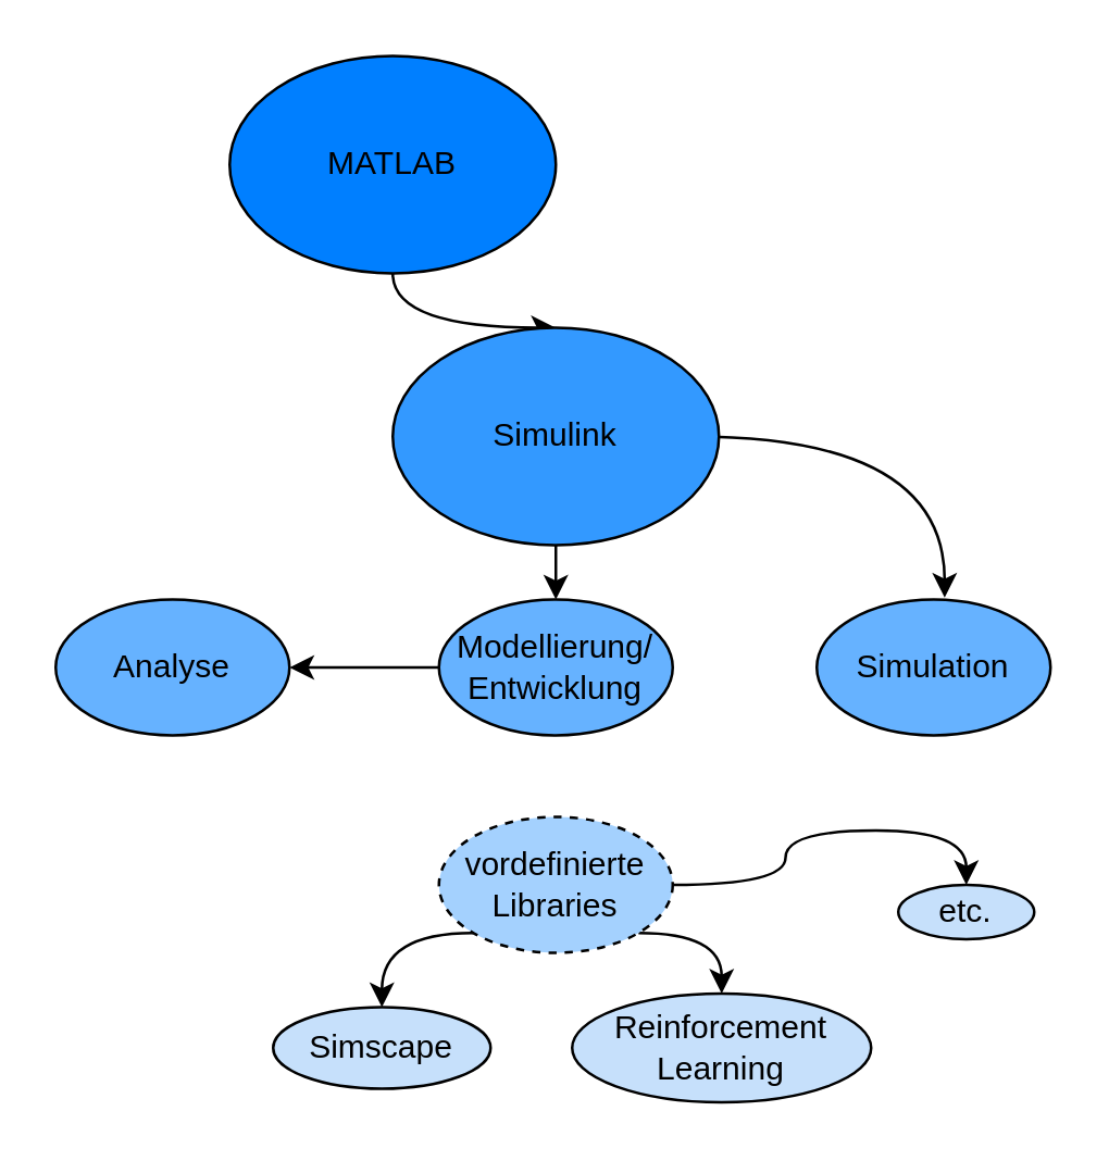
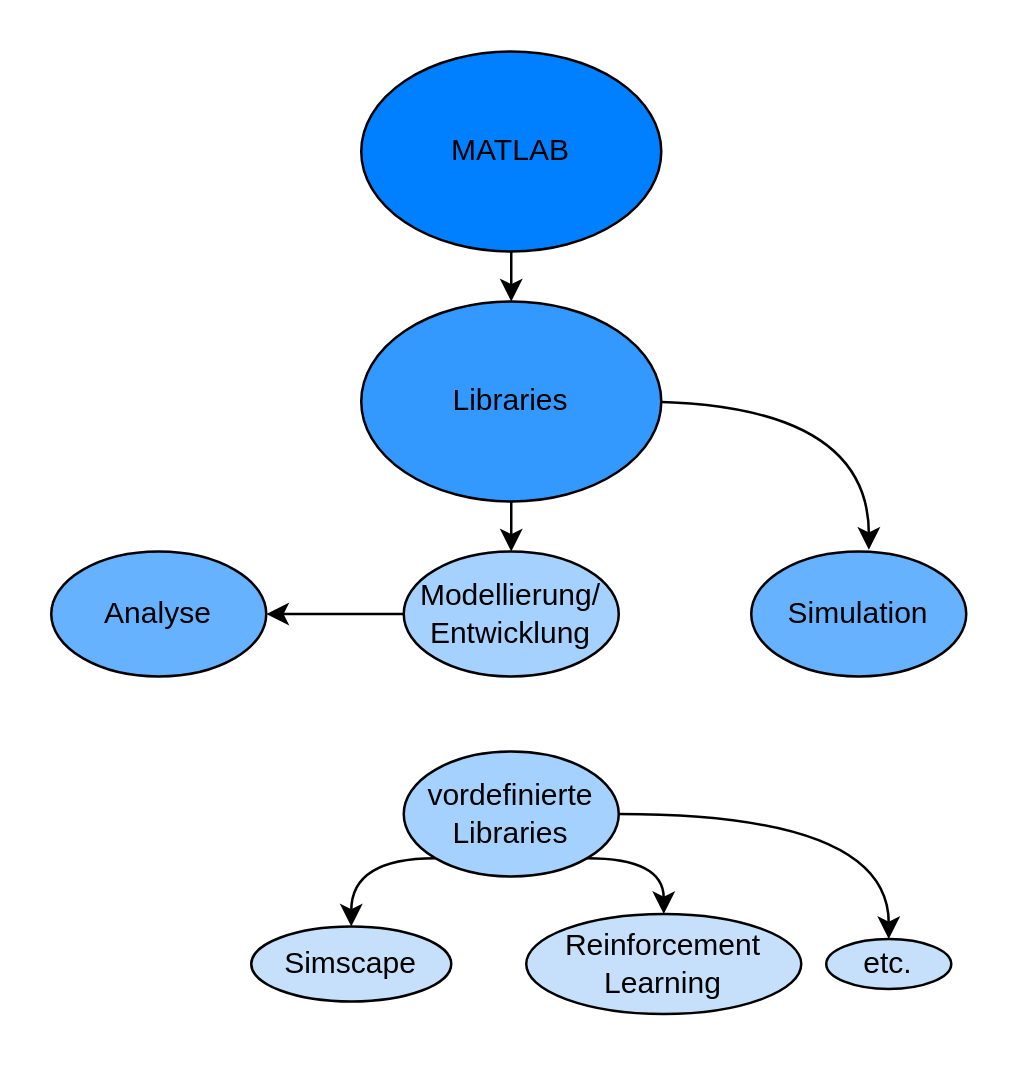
- <mxCell id="3" value="MATLAB" style="ellipse;whiteSpace=wrap;html=1;fillColor=#007FFF;fontColor=#000000;strokeColor=#000000;" parent="1" vertex="1"><mxGeometry x="84" y="20" width="120" height="80" as="geometry" /></mxCell>
+ <mxCell id="3" value="MATLAB" style="ellipse;whiteSpace=wrap;html=1;fillColor=#007FFF;fontColor=#000000;strokeColor=#000000;" parent="1" vertex="1"><mxGeometry x="144" y="20" width="120" height="80" as="geometry" /></mxCell>
- <mxCell id="6" value="Simulink" style="ellipse;whiteSpace=wrap;html=1;fillColor=#3399FF;fontColor=#000000;strokeColor=#000000;" parent="1" vertex="1"><mxGeometry x="144" y="120" width="120" height="80" as="geometry" /></mxCell>
+ <mxCell id="6" value="Libraries" style="ellipse;whiteSpace=wrap;html=1;fillColor=#3399FF;fontColor=#000000;strokeColor=#000000;" parent="1" vertex="1"><mxGeometry x="144" y="120" width="120" height="80" as="geometry" /></mxCell>
- <mxCell id="17" value="Modellierung/&lt;br&gt;Entwicklung" style="ellipse;whiteSpace=wrap;html=1;fillColor=#66B2FF;fontColor=#000000;strokeColor=#000000;" parent="1" vertex="1"><mxGeometry x="161" y="220" width="86" height="50" as="geometry" /></mxCell>
+ <mxCell id="17" value="Modellierung/&lt;br&gt;Entwicklung" style="ellipse;whiteSpace=wrap;html=1;fillColor=#a4d1fe;fontColor=#000000;strokeColor=#000000;" parent="1" vertex="1"><mxGeometry x="161" y="220" width="86" height="50" as="geometry" /></mxCell>
- <mxCell id="12" value="vordefinierte&lt;br&gt;Libraries" style="ellipse;whiteSpace=wrap;html=1;fillColor=#A4D1FE;fontColor=#000000;strokeColor=#000000;dashed=1;" parent="1" vertex="1"><mxGeometry x="161" y="300" width="86" height="50" as="geometry" /></mxCell>
+ <mxCell id="12" value="vordefinierte&lt;br&gt;Libraries" style="ellipse;whiteSpace=wrap;html=1;fillColor=#A4D1FE;fontColor=#000000;strokeColor=#000000;" parent="1" vertex="1"><mxGeometry x="161" y="300" width="86" height="50" as="geometry" /></mxCell>
- <mxCell id="8" value="etc." style="ellipse;whiteSpace=wrap;html=1;fillColor=#C6E0FB;fontColor=#000000;strokeColor=#000000;" parent="1" vertex="1"><mxGeometry x="330" y="325" width="50" height="20" as="geometry" /></mxCell>
+ <mxCell id="8" value="etc." style="ellipse;whiteSpace=wrap;html=1;fillColor=#C6E0FB;fontColor=#000000;strokeColor=#000000;" parent="1" vertex="1"><mxGeometry x="330" y="375" width="50" height="20" as="geometry" /></mxCell>
